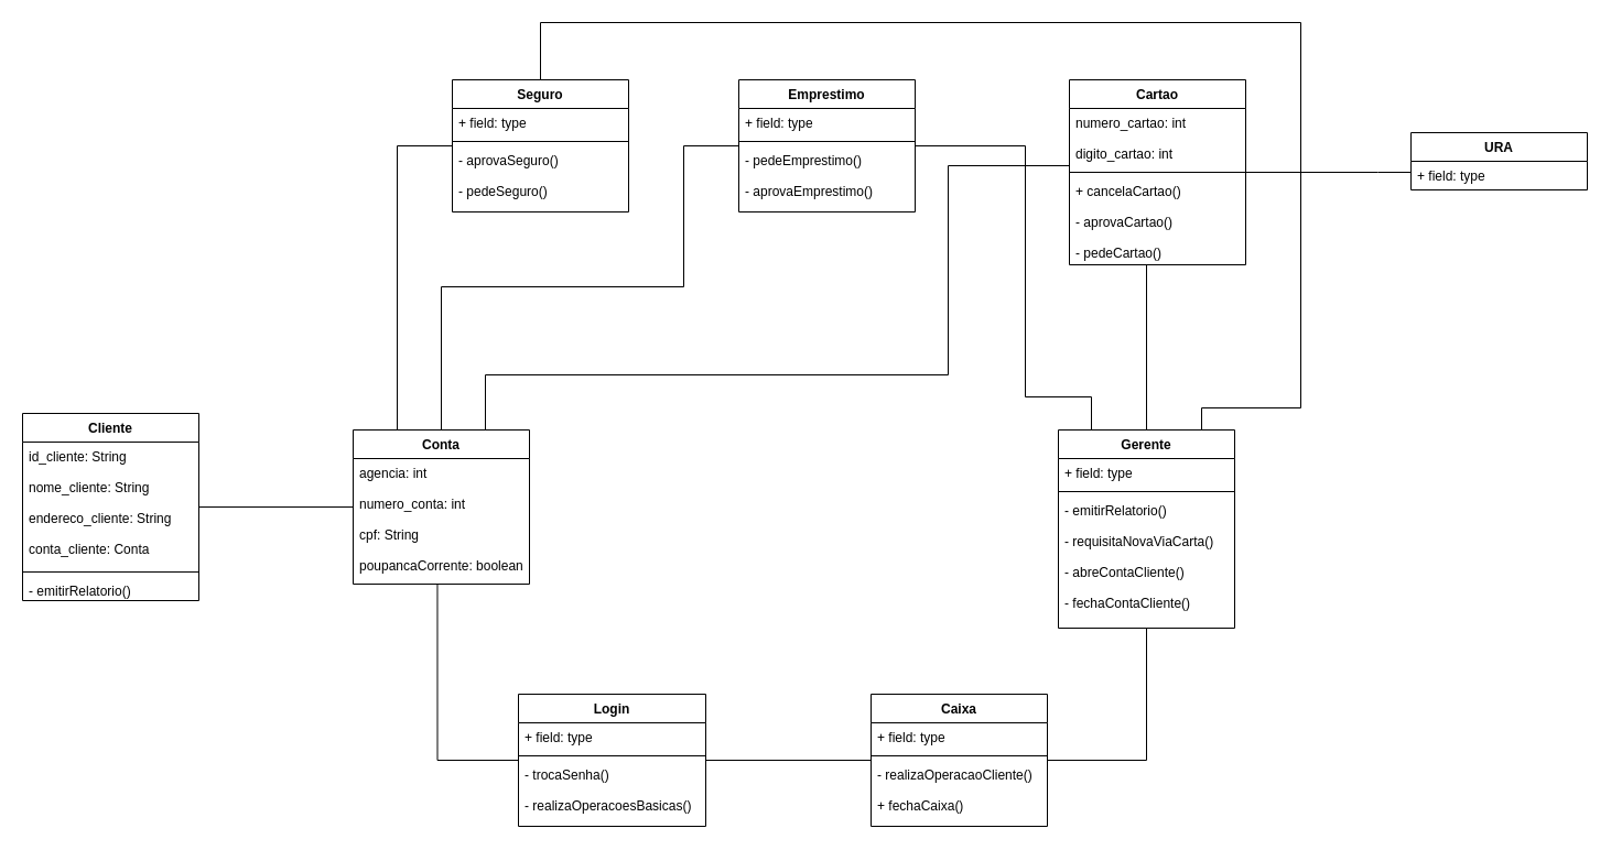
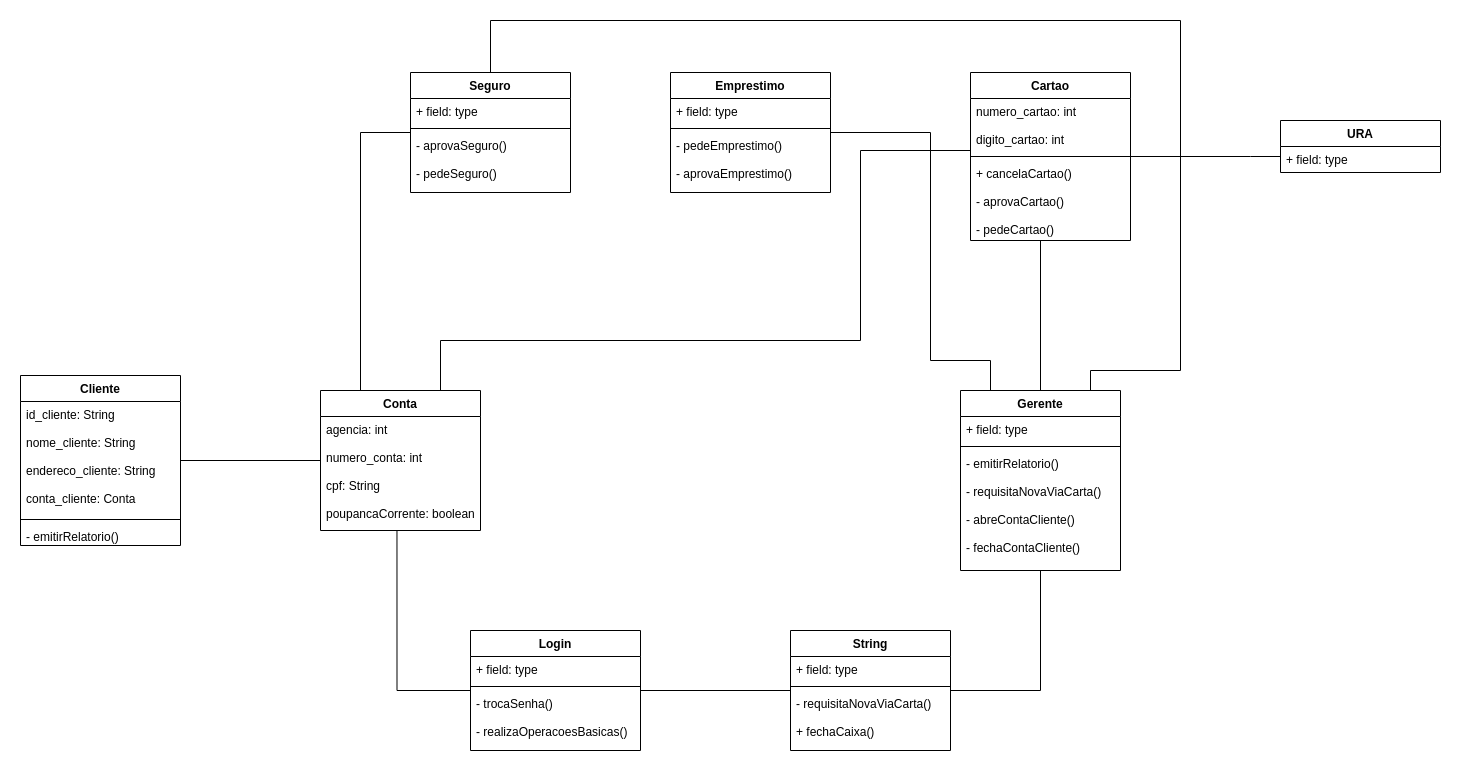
- <mxCell id="14" style="edgeStyle=orthogonalEdgeStyle;rounded=0;orthogonalLoop=1;jettySize=auto;html=1;endArrow=none;endFill=0;exitX=0.5;exitY=0;exitDx=0;exitDy=0;" edge="1" parent="1" source="43" target="35"><mxGeometry relative="1" as="geometry"><Array as="points"><mxPoint x="400" y="260" /><mxPoint x="620" y="260" /><mxPoint x="620" y="132" /></Array></mxGeometry></mxCell>
- <mxCell id="23" value="Caixa" style="swimlane;fontStyle=1;align=center;verticalAlign=top;childLayout=stackLayout;horizontal=1;startSize=26;horizontalStack=0;resizeParent=1;resizeParentMax=0;resizeLast=0;collapsible=1;marginBottom=0;" vertex="1" parent="1"><mxGeometry x="790" y="630" width="160" height="120" as="geometry" /></mxCell>
+ <mxCell id="23" value="String" style="swimlane;fontStyle=1;align=center;verticalAlign=top;childLayout=stackLayout;horizontal=1;startSize=26;horizontalStack=0;resizeParent=1;resizeParentMax=0;resizeLast=0;collapsible=1;marginBottom=0;" vertex="1" parent="1"><mxGeometry x="790" y="630" width="160" height="120" as="geometry" /></mxCell>
- <mxCell id="26" value="- realizaOperacaoCliente()&#10;&#10;+ fechaCaixa()" style="text;strokeColor=none;fillColor=none;align=left;verticalAlign=top;spacingLeft=4;spacingRight=4;overflow=hidden;rotatable=0;points=[[0,0.5],[1,0.5]];portConstraint=eastwest;" vertex="1" parent="23"><mxGeometry y="60" width="160" height="60" as="geometry" /></mxCell>
+ <mxCell id="26" value="- requisitaNovaViaCarta()&#10;&#10;+ fechaCaixa()" style="text;strokeColor=none;fillColor=none;align=left;verticalAlign=top;spacingLeft=4;spacingRight=4;overflow=hidden;rotatable=0;points=[[0,0.5],[1,0.5]];portConstraint=eastwest;" vertex="1" parent="23"><mxGeometry y="60" width="160" height="60" as="geometry" /></mxCell>
